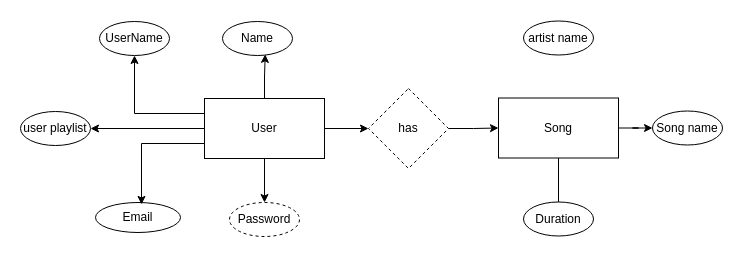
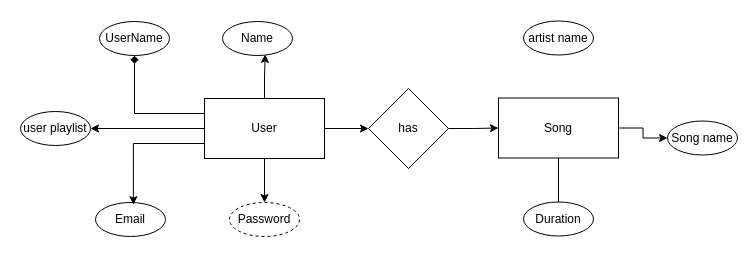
- <mxCell id="3" style="edgeStyle=orthogonalEdgeStyle;rounded=0;orthogonalLoop=1;jettySize=auto;html=1;exitX=0;exitY=0.25;exitDx=0;exitDy=0;entryX=0.5;entryY=1;entryDx=0;entryDy=0;" parent="1" source="6" target="13" edge="1"><mxGeometry relative="1" as="geometry" /></mxCell>
+ <mxCell id="3" style="edgeStyle=orthogonalEdgeStyle;rounded=0;orthogonalLoop=1;jettySize=auto;html=1;exitX=0;exitY=0.25;exitDx=0;exitDy=0;entryX=0.5;entryY=1;entryDx=0;entryDy=0;endArrow=diamond;" parent="1" source="6" target="13" edge="1"><mxGeometry relative="1" as="geometry" /></mxCell>
- <mxCell id="18" value="Song name" style="ellipse;whiteSpace=wrap;html=1;" parent="1" vertex="1"><mxGeometry x="652" y="110.5" width="70" height="34" as="geometry" /></mxCell>
+ <mxCell id="18" value="Song name" style="ellipse;whiteSpace=wrap;html=1;" parent="1" vertex="1"><mxGeometry x="667" y="120.5" width="70" height="34" as="geometry" /></mxCell>
- <mxCell id="8" value="has" style="rhombus;whiteSpace=wrap;html=1;rounded=0;dashed=1;" parent="1" vertex="1"><mxGeometry x="368" y="88" width="80" height="80" as="geometry" /></mxCell>
+ <mxCell id="8" value="has" style="rhombus;whiteSpace=wrap;html=1;rounded=0;" parent="1" vertex="1"><mxGeometry x="368" y="88" width="80" height="80" as="geometry" /></mxCell>
- <mxCell id="14" value="Email" style="ellipse;whiteSpace=wrap;html=1;" parent="1" vertex="1"><mxGeometry x="95" y="202" width="85" height="30" as="geometry" /></mxCell>
+ <mxCell id="14" value="Email" style="ellipse;whiteSpace=wrap;html=1;" parent="1" vertex="1"><mxGeometry x="95" y="202" width="70" height="34" as="geometry" /></mxCell>
